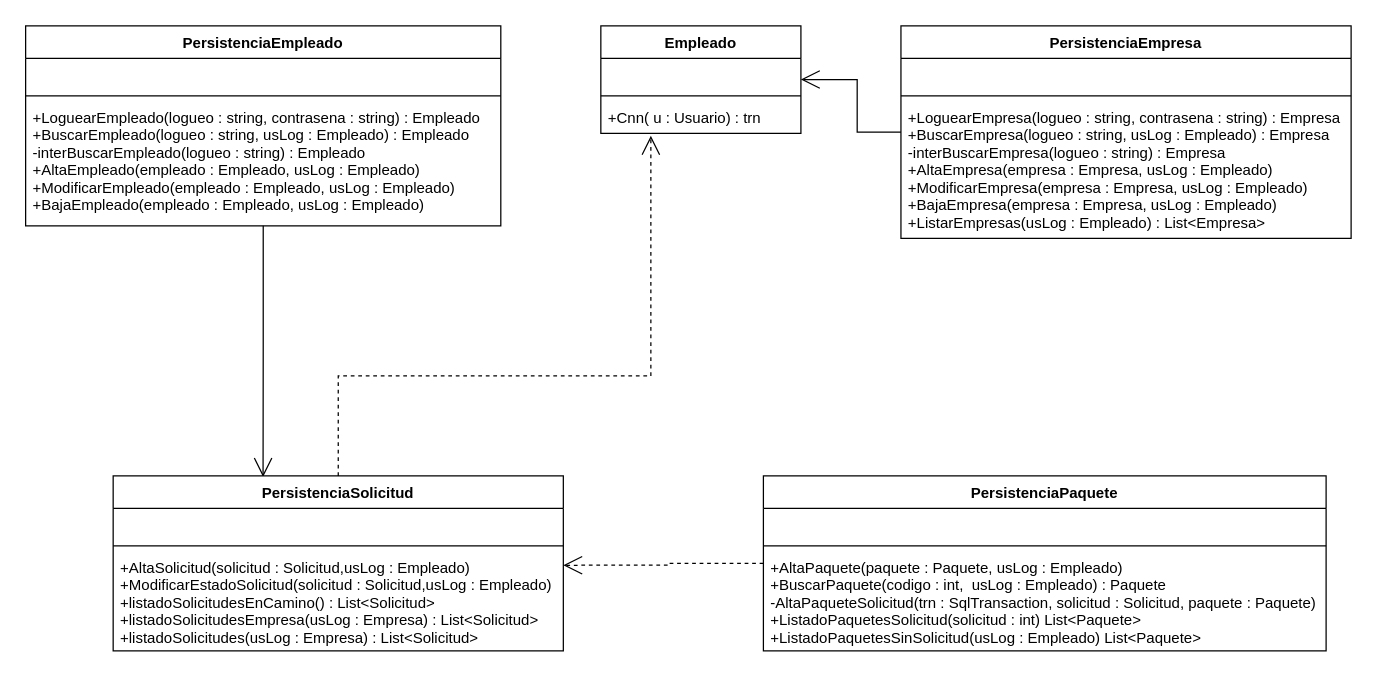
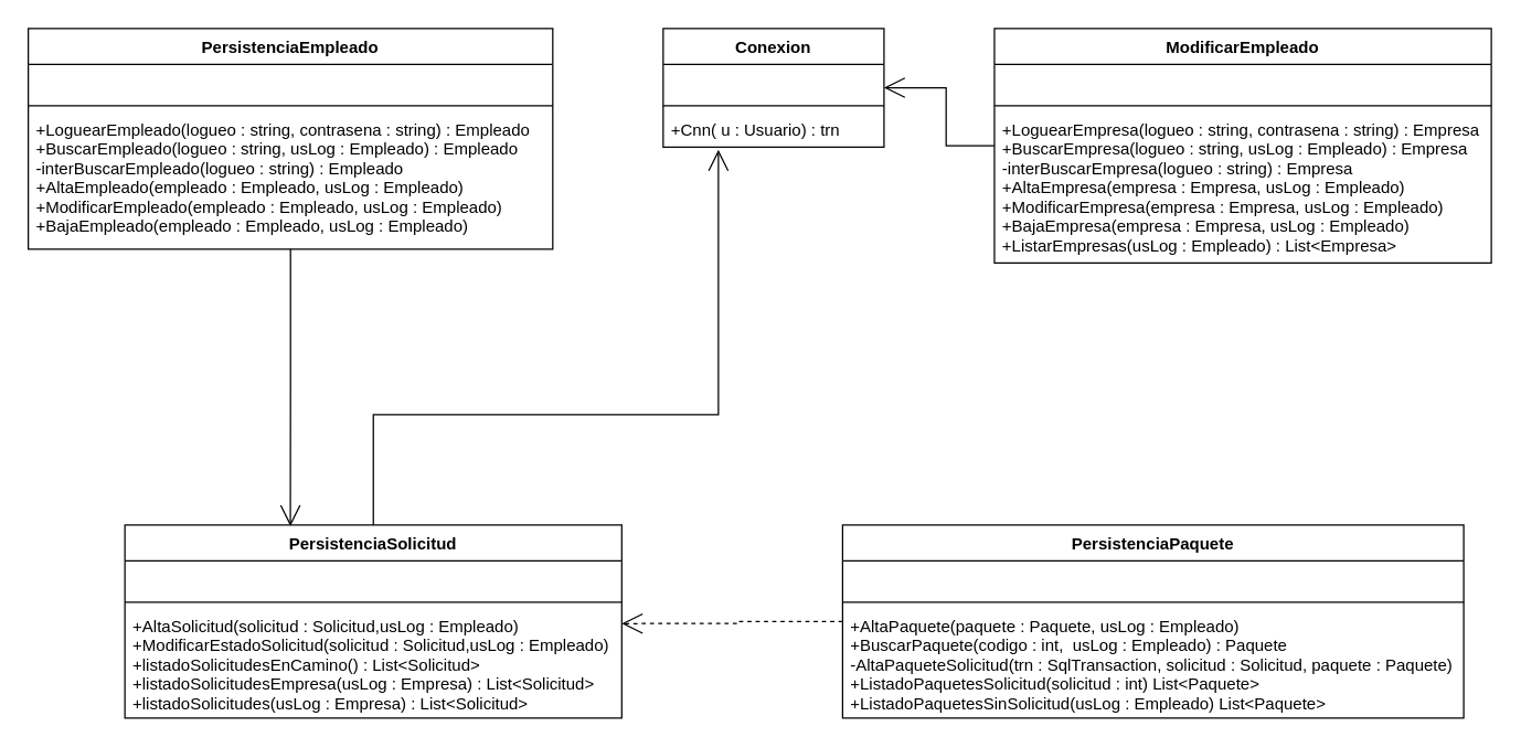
- <mxCell id="22" value="Empleado" style="swimlane;fontStyle=1;align=center;verticalAlign=top;childLayout=stackLayout;horizontal=1;startSize=26;horizontalStack=0;resizeParent=1;resizeParentMax=0;resizeLast=0;collapsible=1;marginBottom=0;" vertex="1" parent="1"><mxGeometry x="480" y="20" width="160" height="86" as="geometry" /></mxCell>
+ <mxCell id="22" value="Conexion" style="swimlane;fontStyle=1;align=center;verticalAlign=top;childLayout=stackLayout;horizontal=1;startSize=26;horizontalStack=0;resizeParent=1;resizeParentMax=0;resizeLast=0;collapsible=1;marginBottom=0;" vertex="1" parent="1"><mxGeometry x="480" y="20" width="160" height="86" as="geometry" /></mxCell>
- <mxCell id="8" value="PersistenciaEmpresa" style="swimlane;fontStyle=1;align=center;verticalAlign=top;childLayout=stackLayout;horizontal=1;startSize=26;horizontalStack=0;resizeParent=1;resizeParentMax=0;resizeLast=0;collapsible=1;marginBottom=0;" vertex="1" parent="1"><mxGeometry x="720" y="20" width="360" height="170" as="geometry" /></mxCell>
+ <mxCell id="8" value="ModificarEmpleado" style="swimlane;fontStyle=1;align=center;verticalAlign=top;childLayout=stackLayout;horizontal=1;startSize=26;horizontalStack=0;resizeParent=1;resizeParentMax=0;resizeLast=0;collapsible=1;marginBottom=0;" vertex="1" parent="1"><mxGeometry x="720" y="20" width="360" height="170" as="geometry" /></mxCell>
- <mxCell id="12" style="edgeStyle=orthogonalEdgeStyle;rounded=0;orthogonalLoop=1;jettySize=auto;html=1;entryX=0.25;entryY=1.077;entryDx=0;entryDy=0;dashed=1;endArrow=open;endFill=0;endSize=13;entryPerimeter=0;" edge="1" parent="1" source="13" target="25"><mxGeometry relative="1" as="geometry"><Array as="points"><mxPoint x="270" y="300" /><mxPoint x="520" y="300" /></Array></mxGeometry></mxCell>
+ <mxCell id="12" style="edgeStyle=orthogonalEdgeStyle;rounded=0;orthogonalLoop=1;jettySize=auto;html=1;entryX=0.25;entryY=1.077;entryDx=0;entryDy=0;dashed=0;endArrow=open;endFill=0;endSize=13;entryPerimeter=0;" edge="1" parent="1" source="13" target="25"><mxGeometry relative="1" as="geometry"><Array as="points"><mxPoint x="270" y="300" /><mxPoint x="520" y="300" /></Array></mxGeometry></mxCell>
